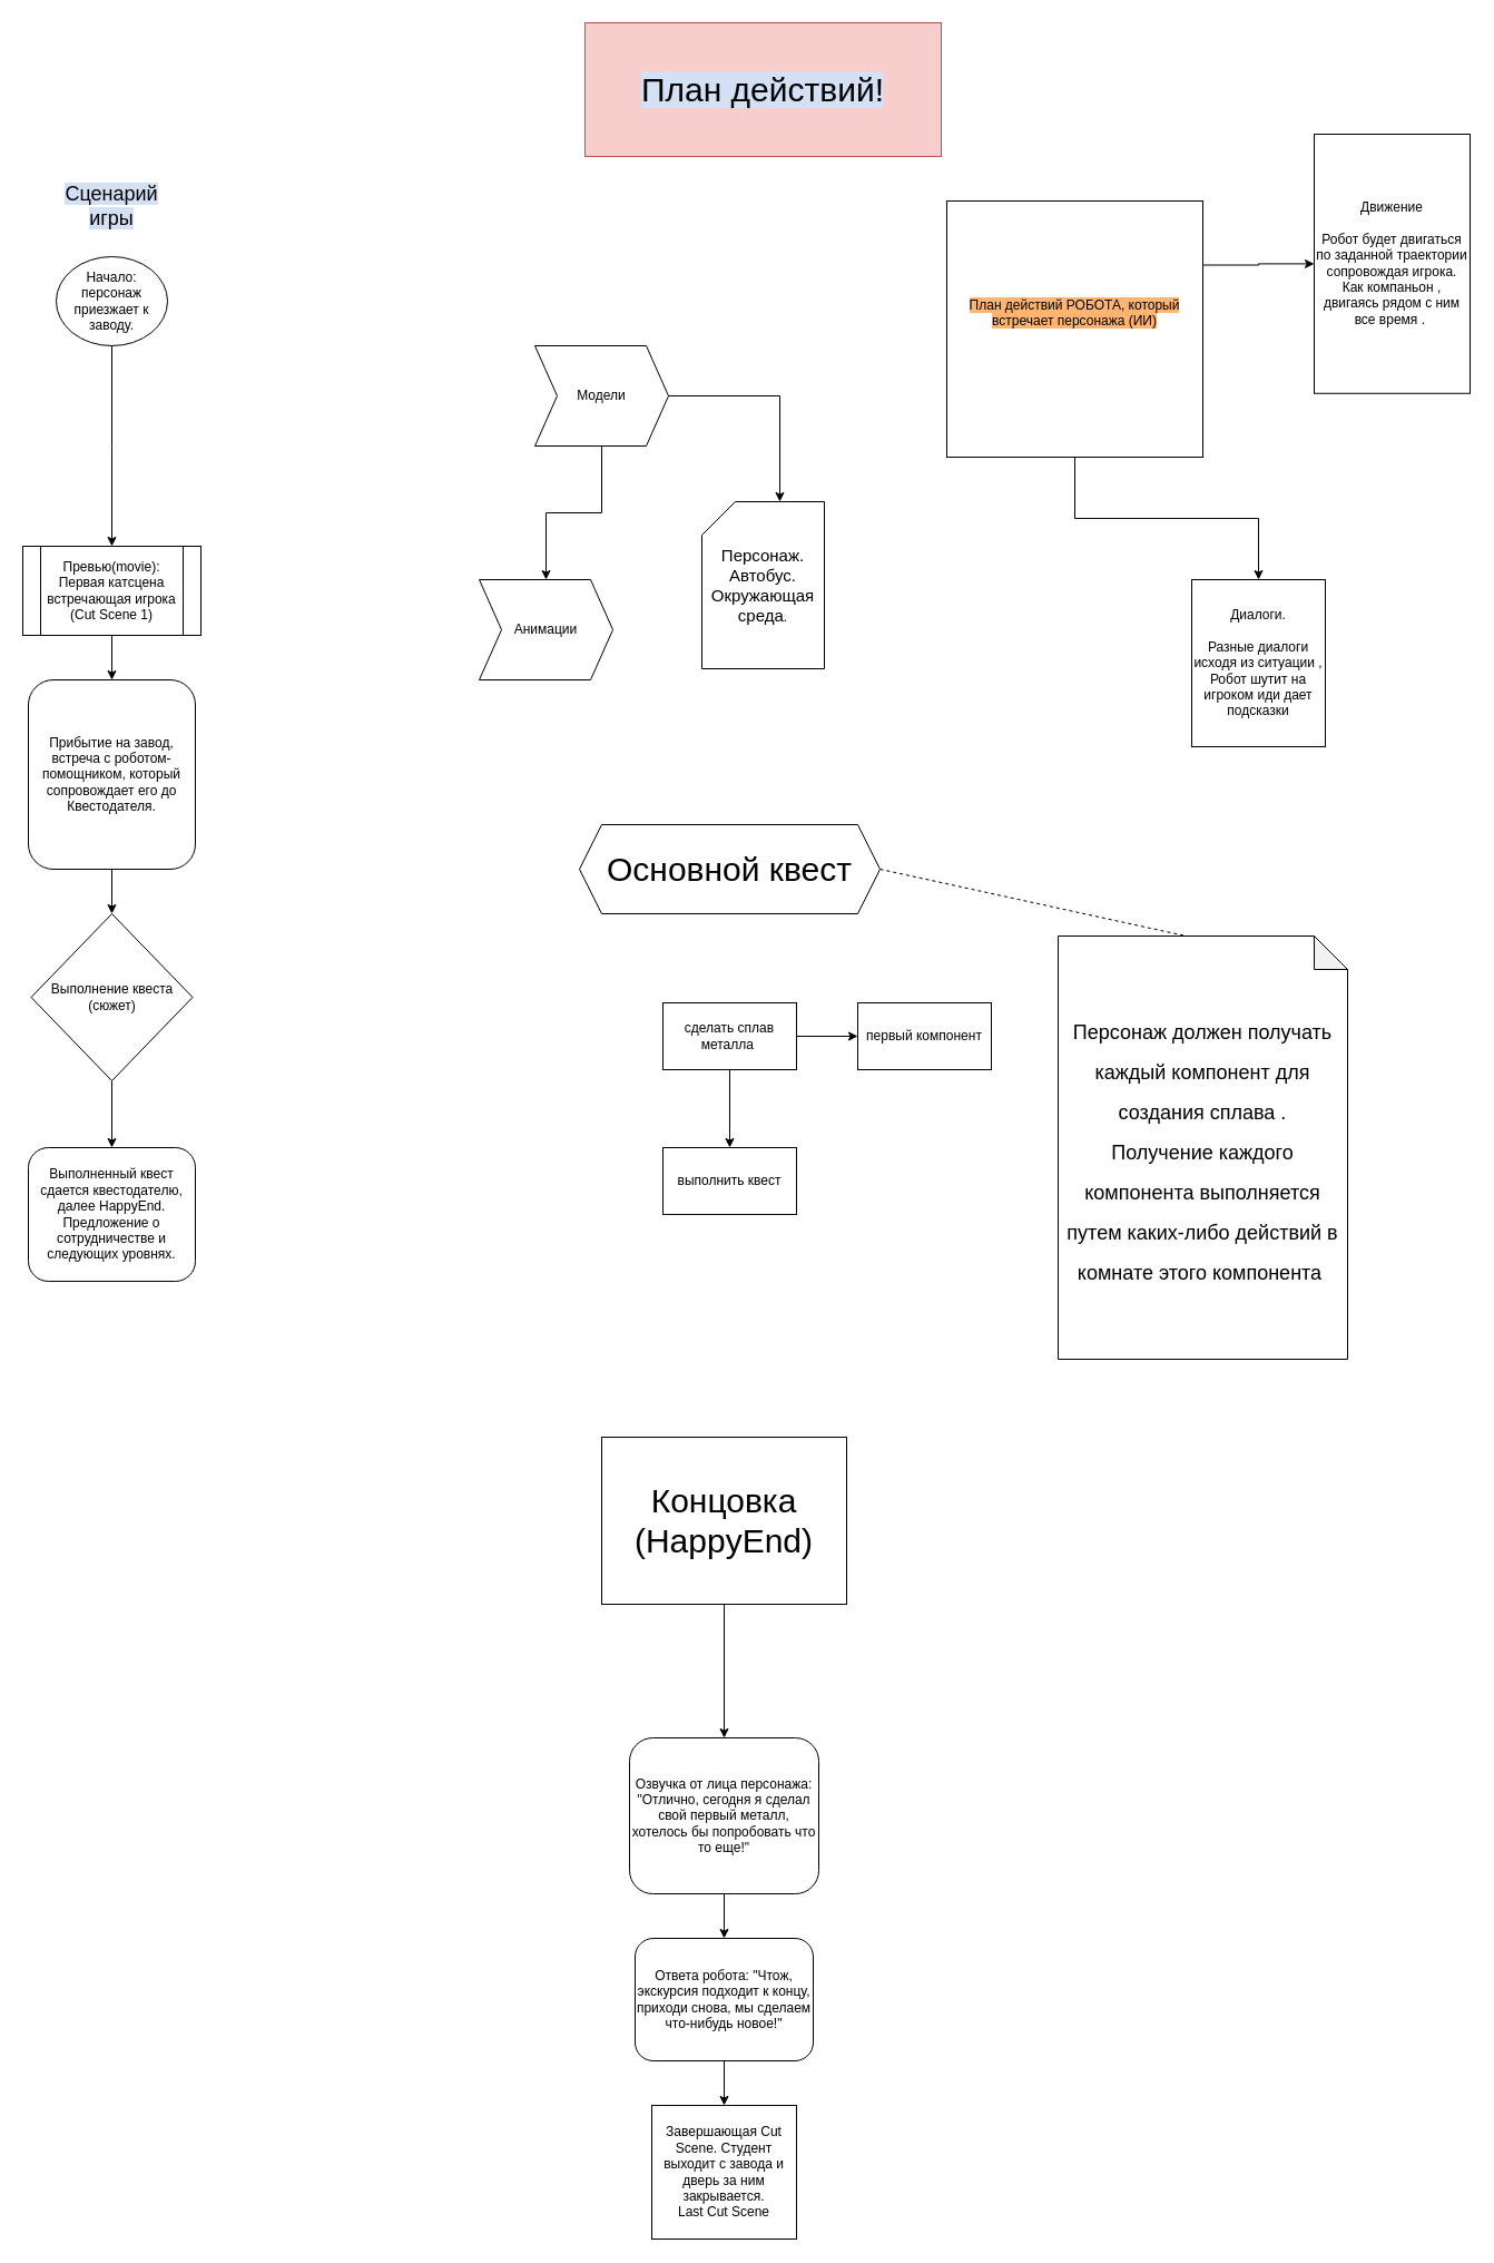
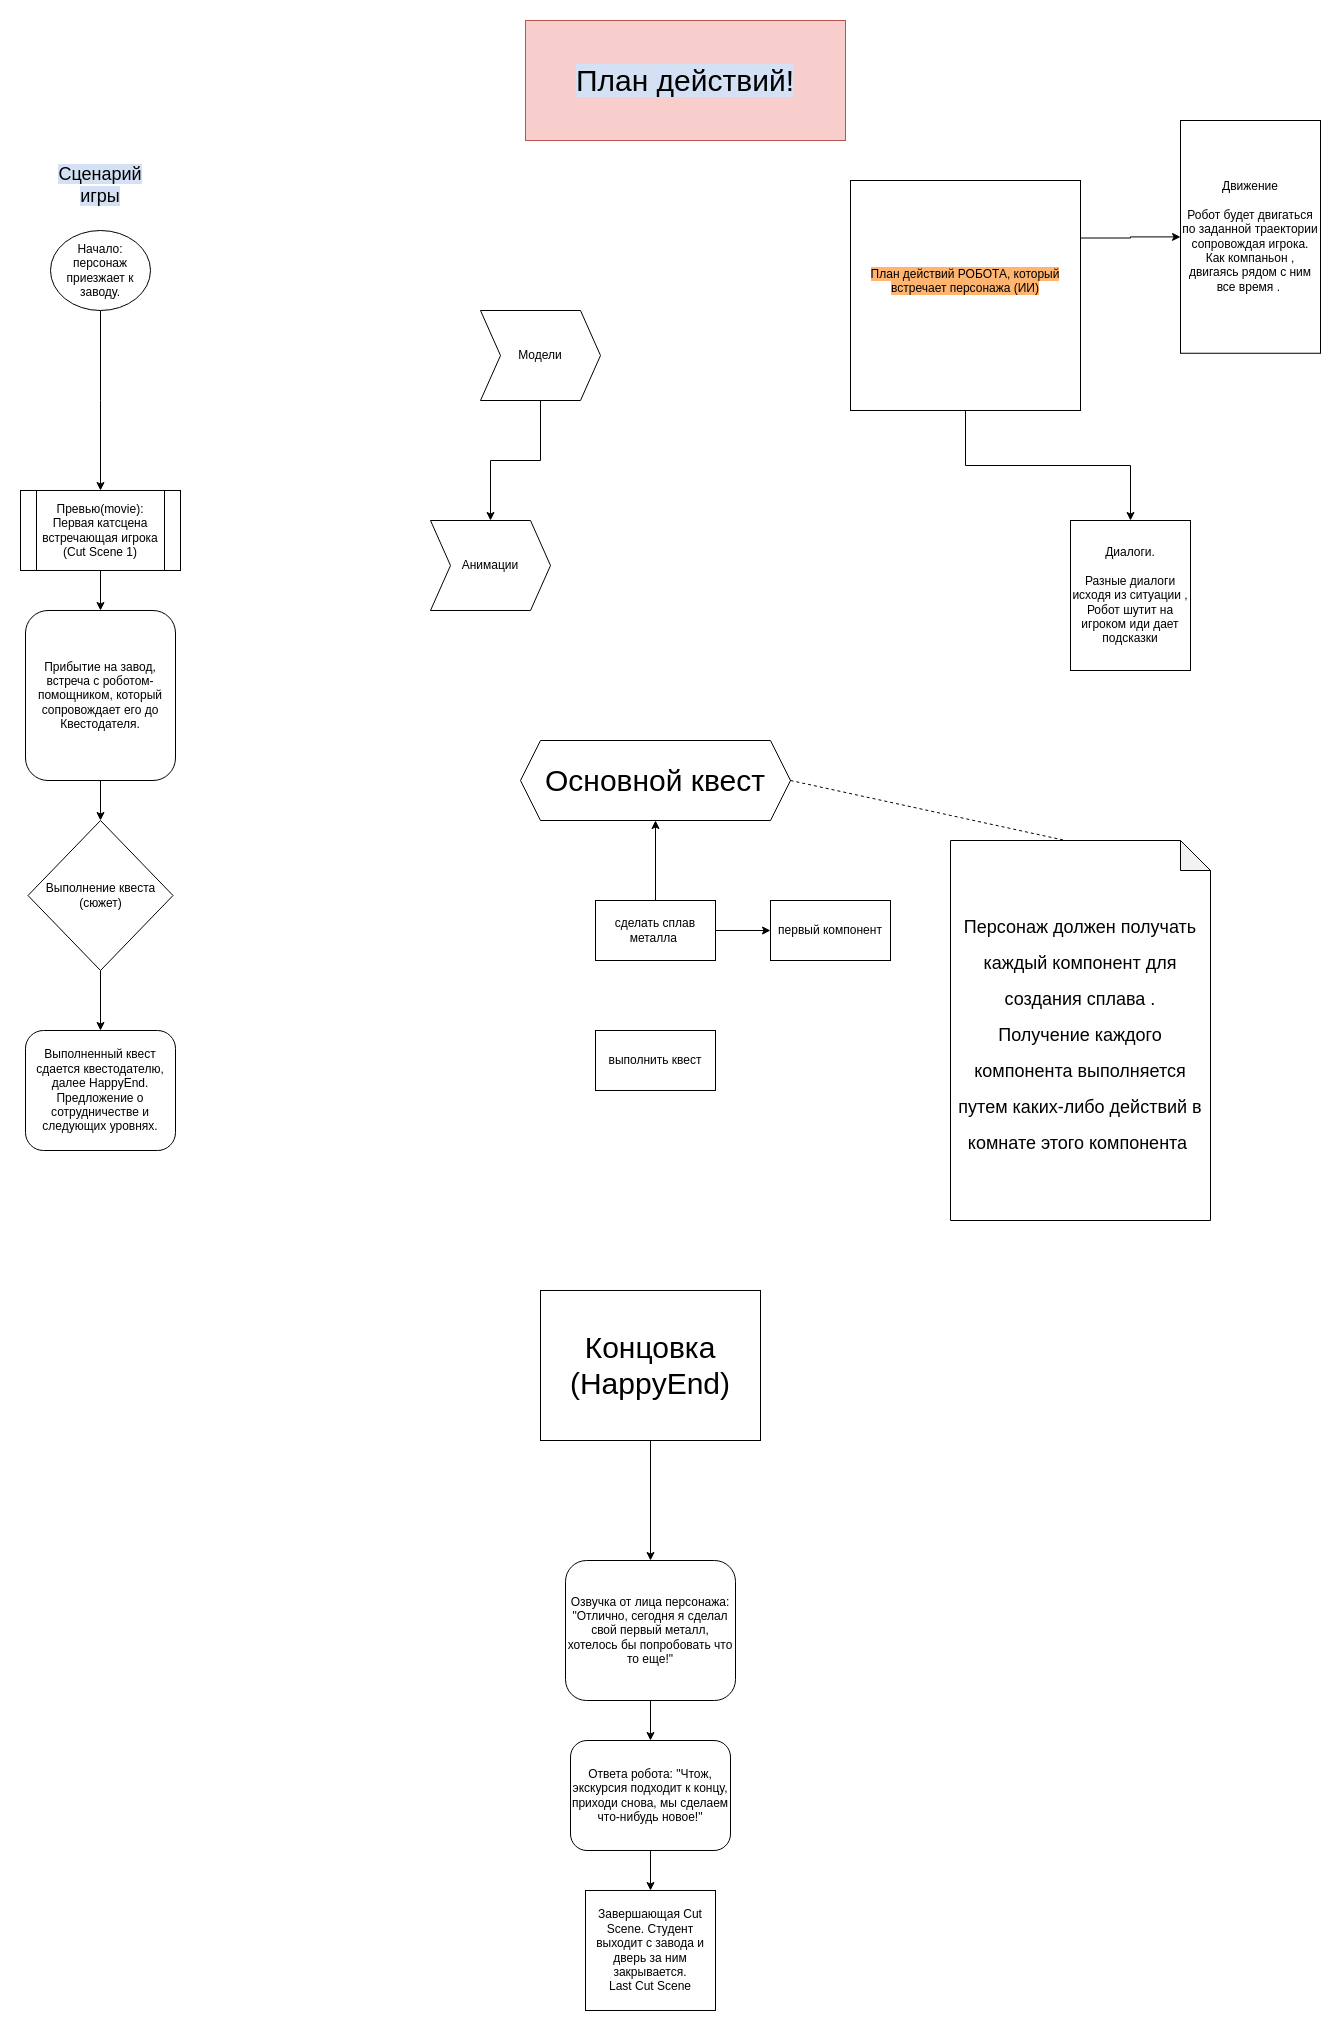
- <mxCell id="6" style="edgeStyle=orthogonalEdgeStyle;rounded=0;orthogonalLoop=1;jettySize=auto;html=1;entryX=0;entryY=0;entryDx=70;entryDy=0;entryPerimeter=0;" edge="1" parent="1" source="8" target="9"><mxGeometry relative="1" as="geometry" /></mxCell>
- <mxCell id="9" value="&lt;font style=&quot;font-size: 15px&quot;&gt;Персонаж.&lt;br&gt;Автобус.&lt;br&gt;Окружающая среда&lt;/font&gt;.&lt;br&gt;" style="shape=card;whiteSpace=wrap;html=1;" vertex="1" parent="1"><mxGeometry x="630" y="450" width="110" height="150" as="geometry" /></mxCell>
- <mxCell id="20" style="edgeStyle=orthogonalEdgeStyle;rounded=0;orthogonalLoop=1;jettySize=auto;html=1;fontSize=30;" edge="1" parent="1" source="21" target="23"><mxGeometry relative="1" as="geometry"><mxPoint x="655" y="1060" as="targetPoint" /></mxGeometry></mxCell>
+ <mxCell id="20" style="edgeStyle=orthogonalEdgeStyle;rounded=0;orthogonalLoop=1;jettySize=auto;html=1;fontSize=30;" edge="1" parent="1" source="21" target="18"><mxGeometry relative="1" as="geometry"><mxPoint x="655" y="1060" as="targetPoint" /></mxGeometry></mxCell>
